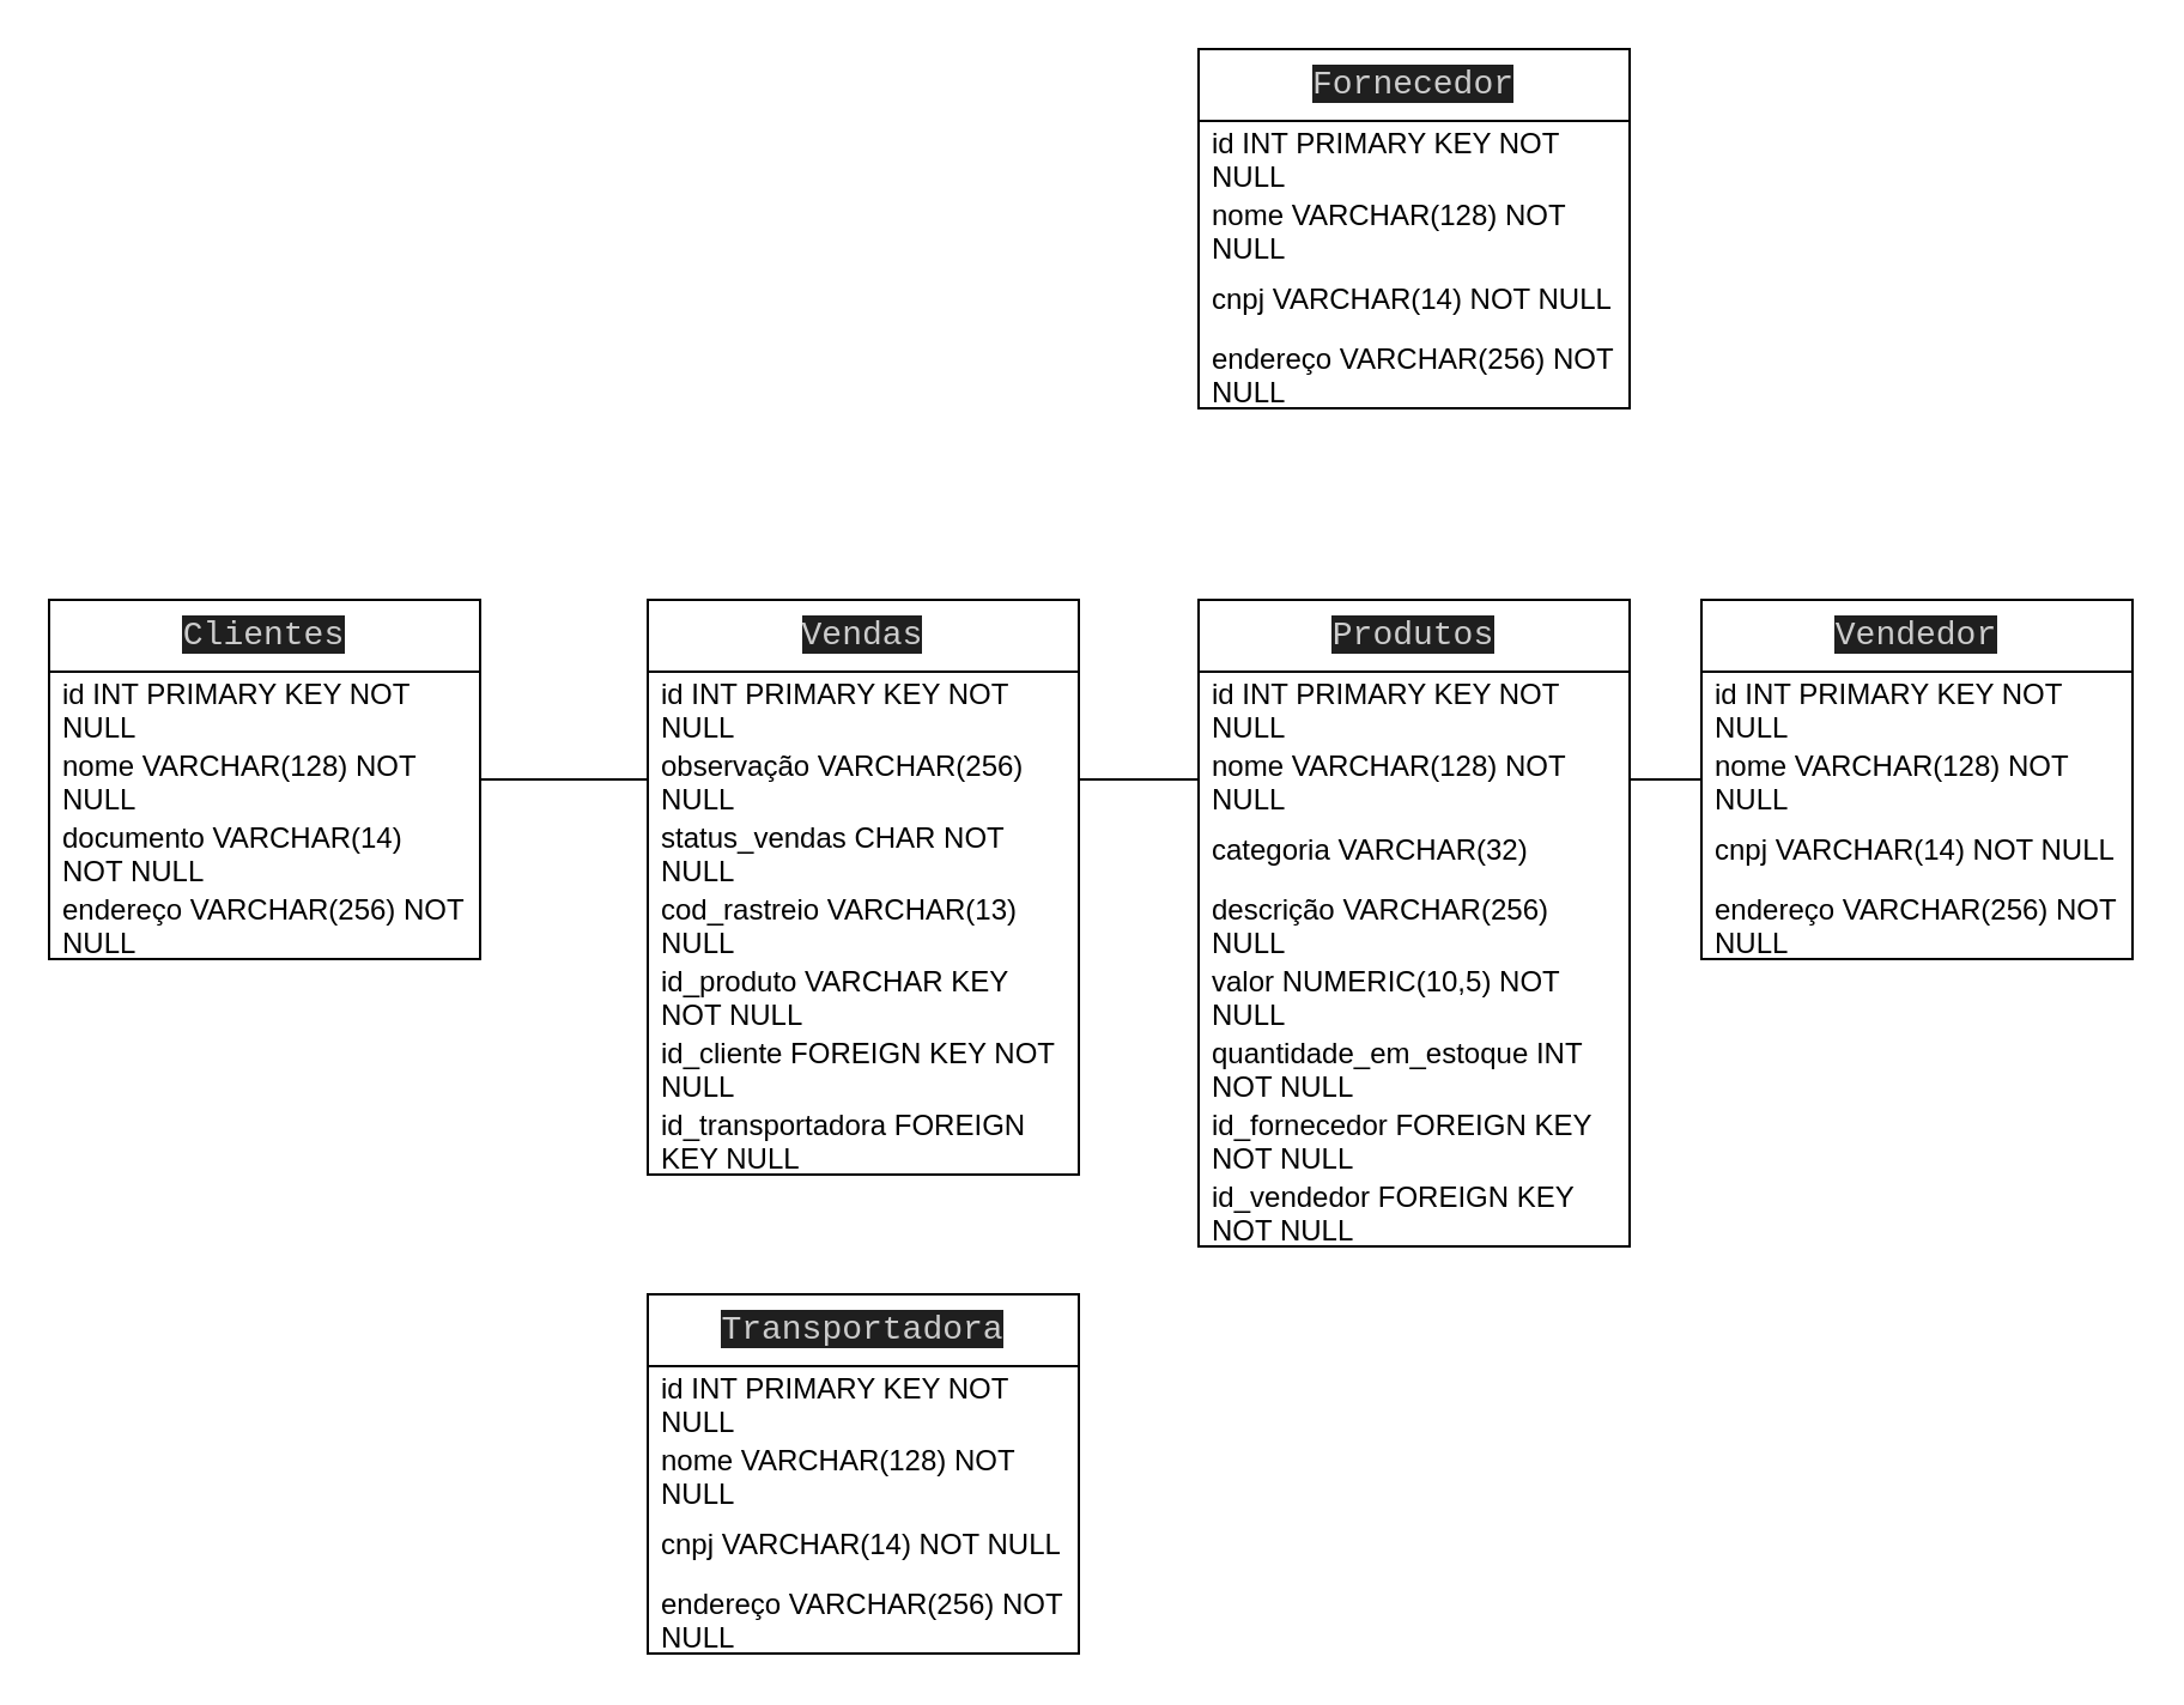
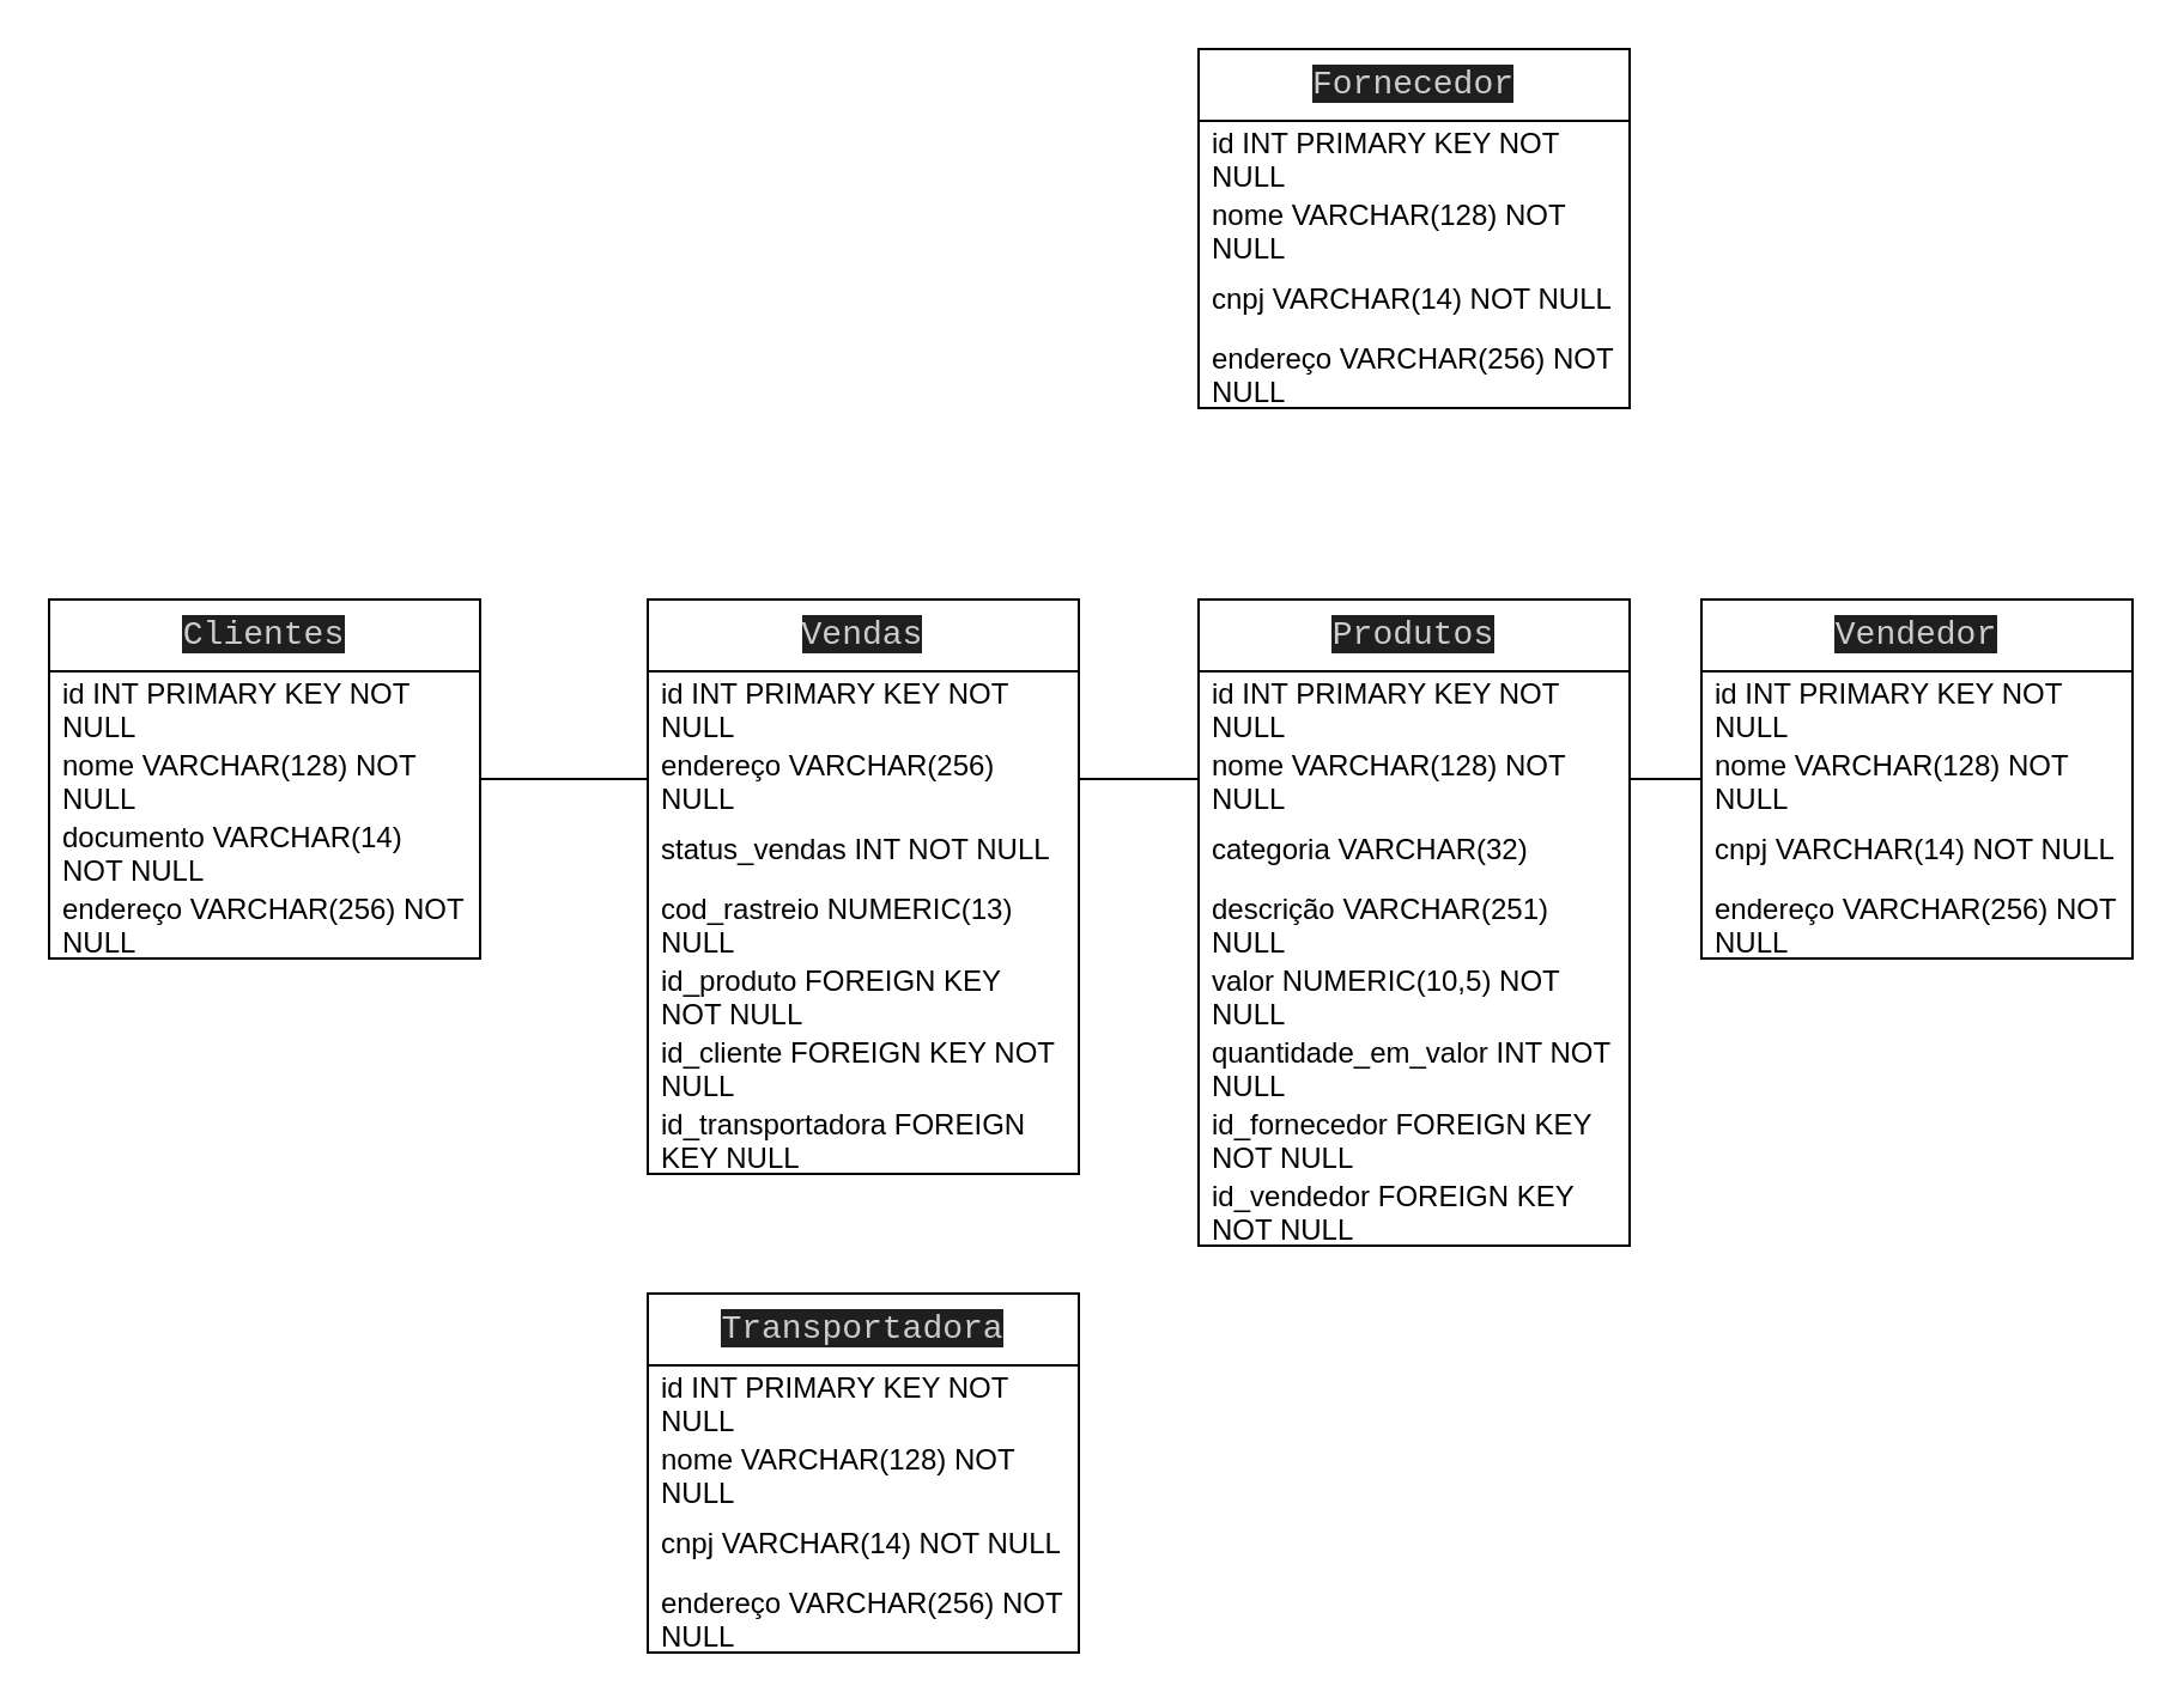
- <mxCell id="24" value="observação VARCHAR(256) NULL" style="text;strokeColor=none;fillColor=none;align=left;verticalAlign=middle;spacingLeft=4;spacingRight=4;overflow=hidden;points=[[0,0.5],[1,0.5]];portConstraint=eastwest;rotatable=0;whiteSpace=wrap;html=1;" parent="22" vertex="1"><mxGeometry y="60" width="180" height="30" as="geometry" /></mxCell>
+ <mxCell id="24" value="endereço VARCHAR(256) NULL" style="text;strokeColor=none;fillColor=none;align=left;verticalAlign=middle;spacingLeft=4;spacingRight=4;overflow=hidden;points=[[0,0.5],[1,0.5]];portConstraint=eastwest;rotatable=0;whiteSpace=wrap;html=1;" parent="22" vertex="1"><mxGeometry y="60" width="180" height="30" as="geometry" /></mxCell>
- <mxCell id="25" value="status_vendas CHAR NOT NULL" style="text;strokeColor=none;fillColor=none;align=left;verticalAlign=middle;spacingLeft=4;spacingRight=4;overflow=hidden;points=[[0,0.5],[1,0.5]];portConstraint=eastwest;rotatable=0;whiteSpace=wrap;html=1;" parent="22" vertex="1"><mxGeometry y="90" width="180" height="30" as="geometry" /></mxCell>
+ <mxCell id="25" value="status_vendas INT NOT NULL" style="text;strokeColor=none;fillColor=none;align=left;verticalAlign=middle;spacingLeft=4;spacingRight=4;overflow=hidden;points=[[0,0.5],[1,0.5]];portConstraint=eastwest;rotatable=0;whiteSpace=wrap;html=1;" parent="22" vertex="1"><mxGeometry y="90" width="180" height="30" as="geometry" /></mxCell>
- <mxCell id="26" value="cod_rastreio VARCHAR(13) NULL" style="text;strokeColor=none;fillColor=none;align=left;verticalAlign=middle;spacingLeft=4;spacingRight=4;overflow=hidden;points=[[0,0.5],[1,0.5]];portConstraint=eastwest;rotatable=0;whiteSpace=wrap;html=1;" parent="22" vertex="1"><mxGeometry y="120" width="180" height="30" as="geometry" /></mxCell>
+ <mxCell id="26" value="cod_rastreio NUMERIC(13) NULL" style="text;strokeColor=none;fillColor=none;align=left;verticalAlign=middle;spacingLeft=4;spacingRight=4;overflow=hidden;points=[[0,0.5],[1,0.5]];portConstraint=eastwest;rotatable=0;whiteSpace=wrap;html=1;" parent="22" vertex="1"><mxGeometry y="120" width="180" height="30" as="geometry" /></mxCell>
- <mxCell id="6" value="descrição VARCHAR(256) NULL" style="text;strokeColor=none;fillColor=none;align=left;verticalAlign=middle;spacingLeft=4;spacingRight=4;overflow=hidden;points=[[0,0.5],[1,0.5]];portConstraint=eastwest;rotatable=0;whiteSpace=wrap;html=1;" parent="2" vertex="1"><mxGeometry y="120" width="180" height="30" as="geometry" /></mxCell>
+ <mxCell id="6" value="descrição VARCHAR(251) NULL" style="text;strokeColor=none;fillColor=none;align=left;verticalAlign=middle;spacingLeft=4;spacingRight=4;overflow=hidden;points=[[0,0.5],[1,0.5]];portConstraint=eastwest;rotatable=0;whiteSpace=wrap;html=1;" parent="2" vertex="1"><mxGeometry y="120" width="180" height="30" as="geometry" /></mxCell>
- <mxCell id="27" value="id_produto VARCHAR KEY NOT NULL" style="text;strokeColor=none;fillColor=none;align=left;verticalAlign=middle;spacingLeft=4;spacingRight=4;overflow=hidden;points=[[0,0.5],[1,0.5]];portConstraint=eastwest;rotatable=0;whiteSpace=wrap;html=1;" parent="22" vertex="1"><mxGeometry y="150" width="180" height="30" as="geometry" /></mxCell>
+ <mxCell id="27" value="id_produto FOREIGN KEY NOT NULL" style="text;strokeColor=none;fillColor=none;align=left;verticalAlign=middle;spacingLeft=4;spacingRight=4;overflow=hidden;points=[[0,0.5],[1,0.5]];portConstraint=eastwest;rotatable=0;whiteSpace=wrap;html=1;" parent="22" vertex="1"><mxGeometry y="150" width="180" height="30" as="geometry" /></mxCell>
- <mxCell id="8" value="quantidade_em_estoque INT NOT NULL" style="text;strokeColor=none;fillColor=none;align=left;verticalAlign=middle;spacingLeft=4;spacingRight=4;overflow=hidden;points=[[0,0.5],[1,0.5]];portConstraint=eastwest;rotatable=0;whiteSpace=wrap;html=1;" parent="2" vertex="1"><mxGeometry y="180" width="180" height="30" as="geometry" /></mxCell>
+ <mxCell id="8" value="quantidade_em_valor INT NOT NULL" style="text;strokeColor=none;fillColor=none;align=left;verticalAlign=middle;spacingLeft=4;spacingRight=4;overflow=hidden;points=[[0,0.5],[1,0.5]];portConstraint=eastwest;rotatable=0;whiteSpace=wrap;html=1;" parent="2" vertex="1"><mxGeometry y="180" width="180" height="30" as="geometry" /></mxCell>
